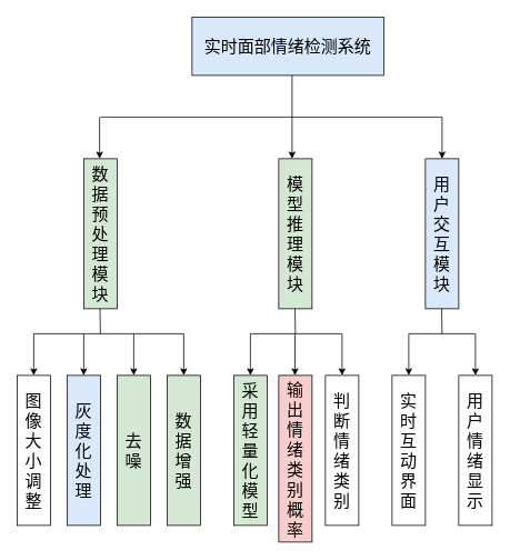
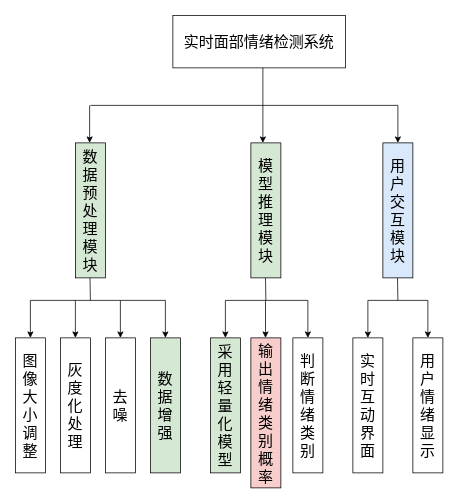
- <mxCell id="2" value="&lt;font style=&quot;vertical-align: inherit;&quot;&gt;&lt;font style=&quot;vertical-align: inherit;&quot;&gt;实时面部情绪检测系统&lt;/font&gt;&lt;/font&gt;" style="rounded=0;whiteSpace=wrap;html=1;fontFamily=Verdana;fontSize=20;fillColor=#dae8fc;" vertex="1" parent="1"><mxGeometry x="230" y="20" width="230" height="70" as="geometry" /></mxCell>
+ <mxCell id="2" value="&lt;font style=&quot;vertical-align: inherit;&quot;&gt;&lt;font style=&quot;vertical-align: inherit;&quot;&gt;实时面部情绪检测系统&lt;/font&gt;&lt;/font&gt;" style="rounded=0;whiteSpace=wrap;html=1;fontFamily=Verdana;fontSize=20;" vertex="1" parent="1"><mxGeometry x="230" y="20" width="230" height="70" as="geometry" /></mxCell>
- <mxCell id="11" value="灰度化处理" style="rounded=0;whiteSpace=wrap;html=1;fontFamily=Verdana;fontSize=20;fillColor=#dae8fc;" vertex="1" parent="1"><mxGeometry x="80" y="450" width="40" height="180" as="geometry" /></mxCell>
+ <mxCell id="11" value="灰度化处理" style="rounded=0;whiteSpace=wrap;html=1;fontFamily=Verdana;fontSize=20;" vertex="1" parent="1"><mxGeometry x="80" y="450" width="40" height="180" as="geometry" /></mxCell>
- <mxCell id="10" value="去噪" style="rounded=0;whiteSpace=wrap;html=1;fontFamily=Verdana;fontSize=20;fillColor=#d5e8d4;" vertex="1" parent="1"><mxGeometry x="140" y="450" width="40" height="180" as="geometry" /></mxCell>
+ <mxCell id="10" value="去噪" style="rounded=0;whiteSpace=wrap;html=1;fontFamily=Verdana;fontSize=20;" vertex="1" parent="1"><mxGeometry x="140" y="450" width="40" height="180" as="geometry" /></mxCell>
